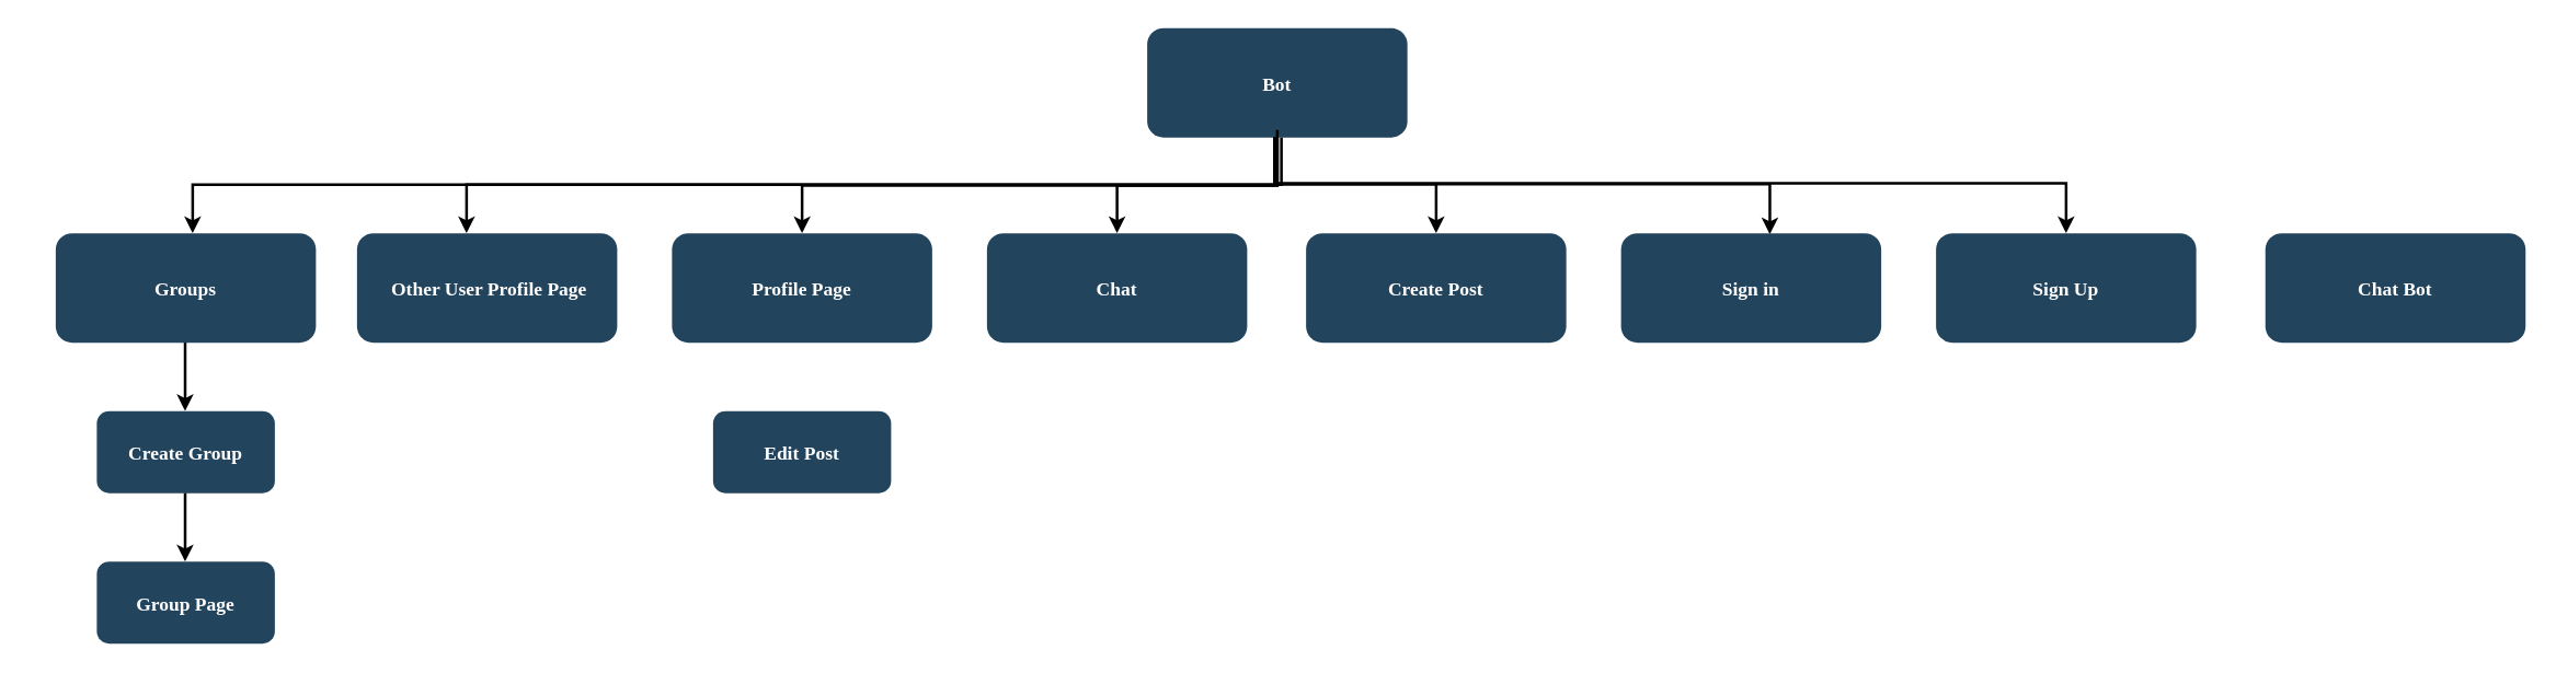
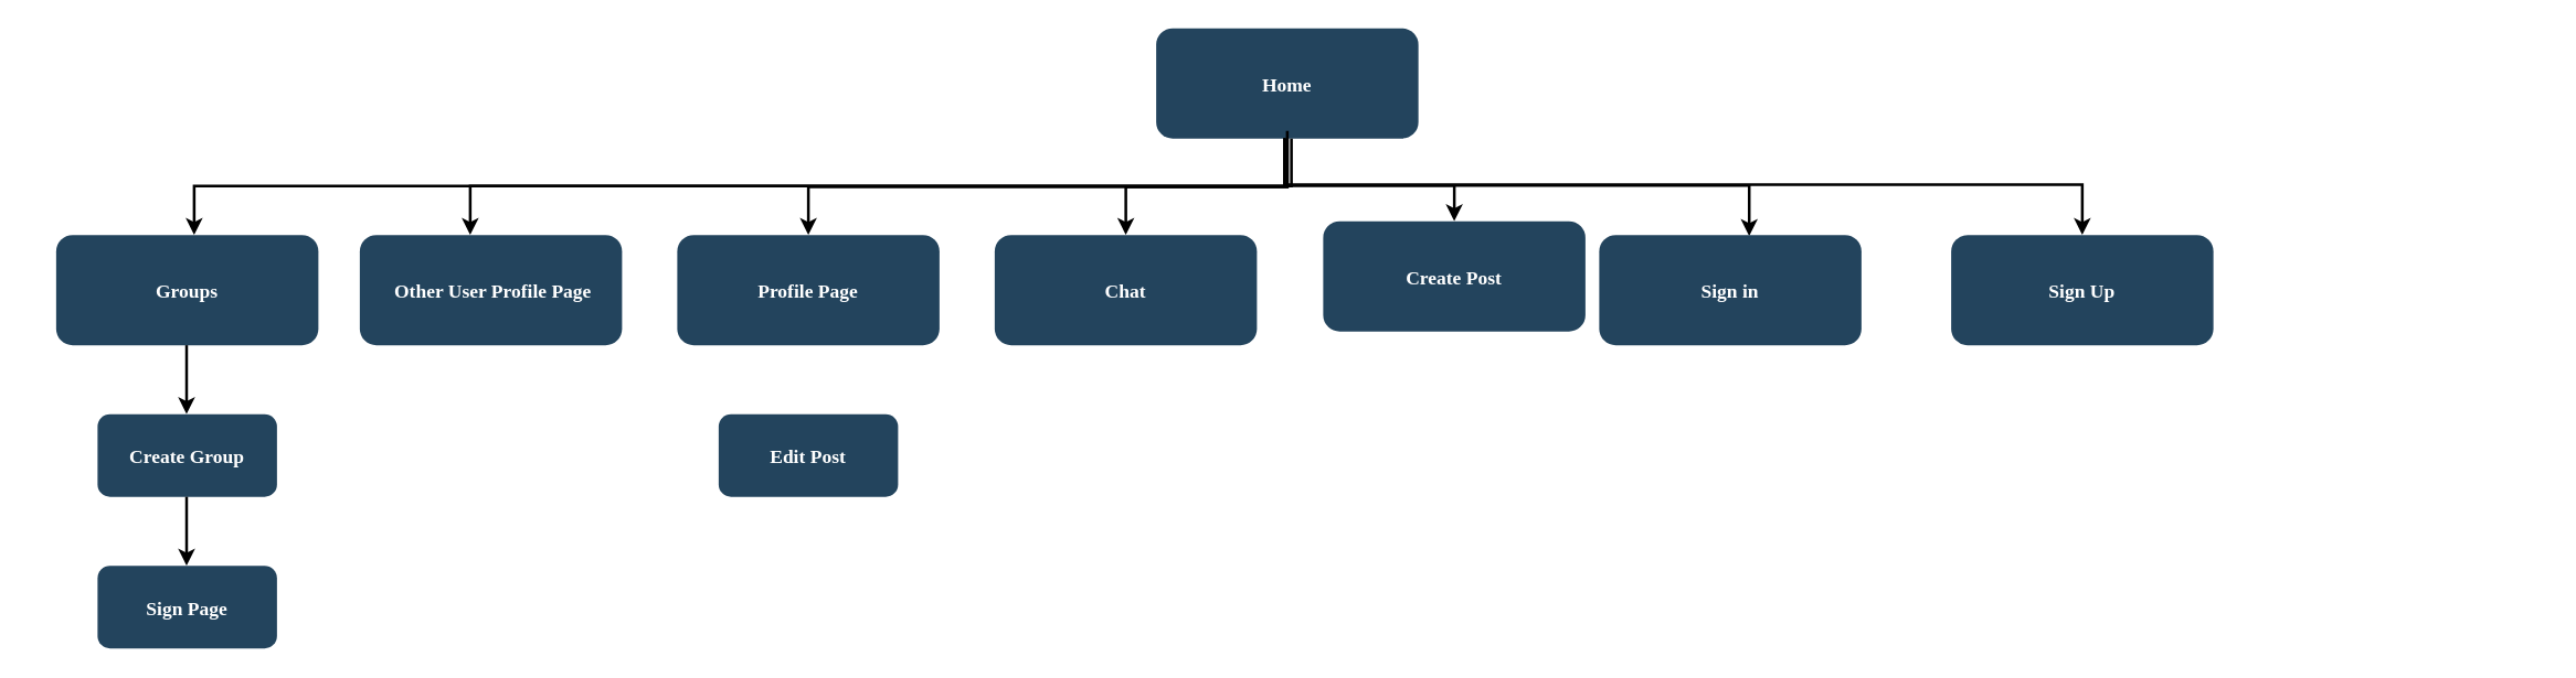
- <mxCell id="2" value="Bot" style="rounded=1;fillColor=#23445D;gradientColor=none;strokeColor=none;fontColor=#FFFFFF;fontStyle=1;fontFamily=Tahoma;fontSize=14" parent="1" vertex="1"><mxGeometry x="837" y="20" width="190" height="80" as="geometry" /></mxCell>
+ <mxCell id="2" value="Home" style="rounded=1;fillColor=#23445D;gradientColor=none;strokeColor=none;fontColor=#FFFFFF;fontStyle=1;fontFamily=Tahoma;fontSize=14" parent="1" vertex="1"><mxGeometry x="837" y="20" width="190" height="80" as="geometry" /></mxCell>
- <mxCell id="4" value="Create Post" style="rounded=1;fillColor=#23445D;gradientColor=none;strokeColor=none;fontColor=#FFFFFF;fontStyle=1;fontFamily=Tahoma;fontSize=14" parent="1" vertex="1"><mxGeometry x="953" y="170" width="190" height="80" as="geometry" /></mxCell>
+ <mxCell id="4" value="Create Post" style="rounded=1;fillColor=#23445D;gradientColor=none;strokeColor=none;fontColor=#FFFFFF;fontStyle=1;fontFamily=Tahoma;fontSize=14" parent="1" vertex="1"><mxGeometry x="958" y="160" width="190" height="80" as="geometry" /></mxCell>
- <mxCell id="14" value="Sign in" style="rounded=1;fillColor=#23445D;gradientColor=none;strokeColor=none;fontColor=#FFFFFF;fontStyle=1;fontFamily=Tahoma;fontSize=14" vertex="1" parent="1"><mxGeometry x="1183" y="170" width="190" height="80" as="geometry" /></mxCell>
+ <mxCell id="14" value="Sign in" style="rounded=1;fillColor=#23445D;gradientColor=none;strokeColor=none;fontColor=#FFFFFF;fontStyle=1;fontFamily=Tahoma;fontSize=14" vertex="1" parent="1"><mxGeometry x="1158" y="170" width="190" height="80" as="geometry" /></mxCell>
- <mxCell id="3" value="Chat Bot" style="rounded=1;fillColor=#23445D;gradientColor=none;strokeColor=none;fontColor=#FFFFFF;fontStyle=1;fontFamily=Tahoma;fontSize=14" parent="1" vertex="1"><mxGeometry x="1653.5" y="170" width="190" height="80" as="geometry" /></mxCell>
- <mxCell id="21" value="Group Page" style="rounded=1;fillColor=#23445D;gradientColor=none;strokeColor=none;fontColor=#FFFFFF;fontStyle=1;fontFamily=Tahoma;fontSize=14" vertex="1" parent="1"><mxGeometry x="70" y="410" width="130" height="60" as="geometry" /></mxCell>
+ <mxCell id="21" value="Sign Page" style="rounded=1;fillColor=#23445D;gradientColor=none;strokeColor=none;fontColor=#FFFFFF;fontStyle=1;fontFamily=Tahoma;fontSize=14" vertex="1" parent="1"><mxGeometry x="70" y="410" width="130" height="60" as="geometry" /></mxCell>
